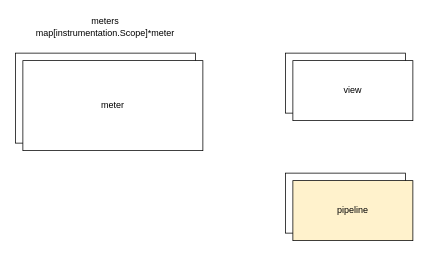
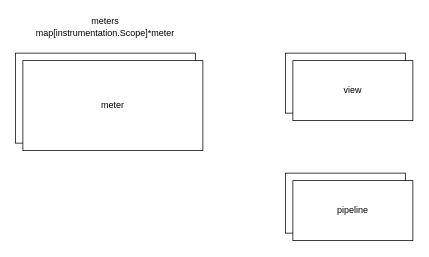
- <mxCell id="8" value="pipeline" style="rounded=0;whiteSpace=wrap;html=1;fillColor=#fff2cc;" vertex="1" parent="1"><mxGeometry x="390" y="240" width="160" height="80" as="geometry" /></mxCell>
+ <mxCell id="8" value="pipeline" style="rounded=0;whiteSpace=wrap;html=1;" vertex="1" parent="1"><mxGeometry x="390" y="240" width="160" height="80" as="geometry" /></mxCell>
